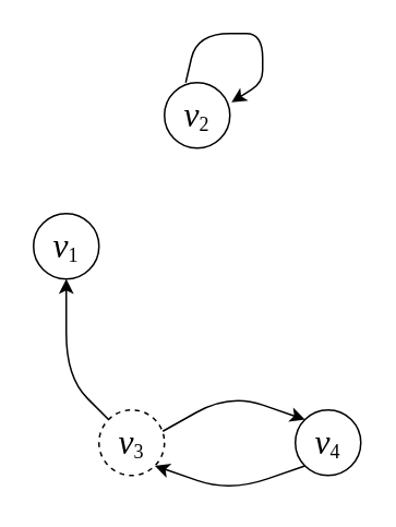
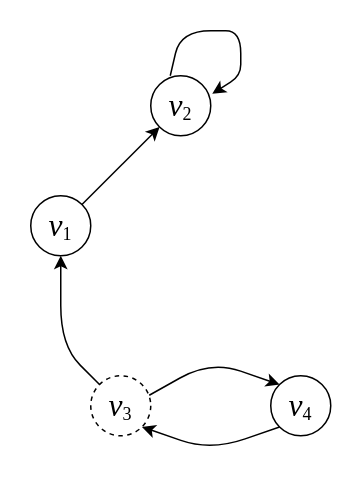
+ <mxCell id="6" value="" style="endArrow=classic;html=1;exitX=1;exitY=0;exitDx=0;exitDy=0;" parent="1" source="2" target="3" edge="1"><mxGeometry width="50" height="50" relative="1" as="geometry"><mxPoint x="20" y="360" as="sourcePoint" /><mxPoint x="70" y="310" as="targetPoint" /></mxGeometry></mxCell>
